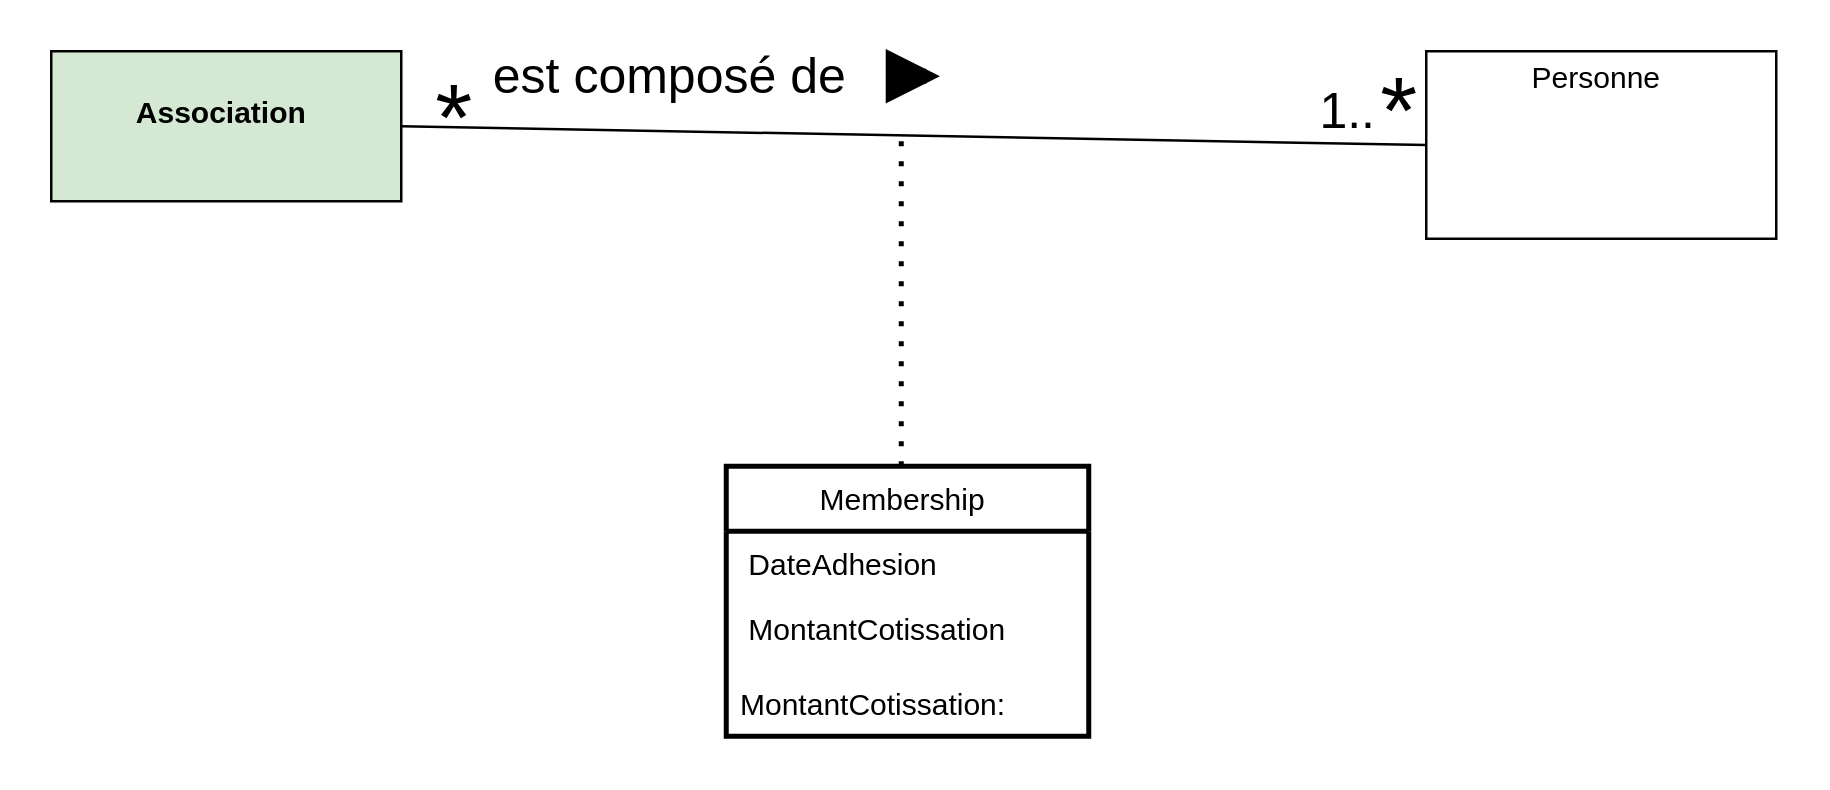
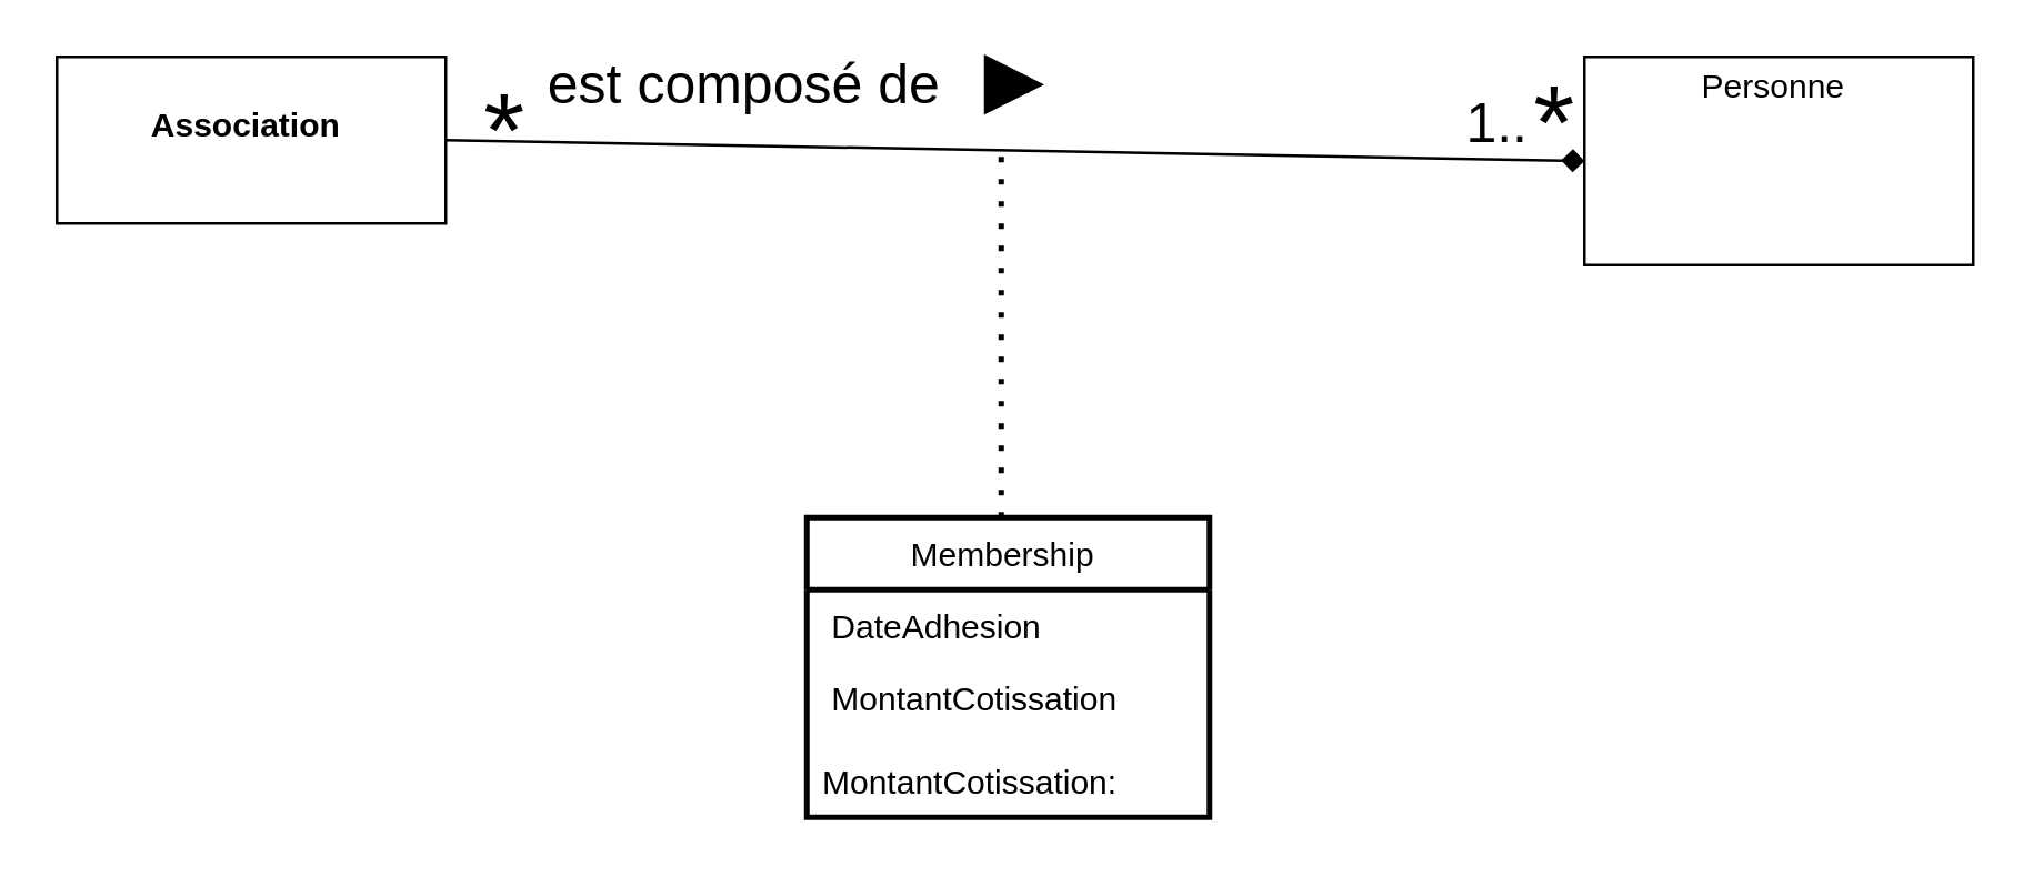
- <mxCell id="2" value="&lt;p style=&quot;margin: 0px ; margin-top: 4px ; text-align: center&quot;&gt;&lt;br&gt;&lt;b&gt;Association&amp;nbsp;&lt;/b&gt;&lt;/p&gt;" style="verticalAlign=top;align=left;overflow=fill;fontSize=12;fontFamily=Helvetica;html=1;fillColor=#d5e8d4;" vertex="1" parent="1"><mxGeometry x="20" y="20" width="140" height="60" as="geometry" /></mxCell>
+ <mxCell id="2" value="&lt;p style=&quot;margin: 0px ; margin-top: 4px ; text-align: center&quot;&gt;&lt;br&gt;&lt;b&gt;Association&amp;nbsp;&lt;/b&gt;&lt;/p&gt;" style="verticalAlign=top;align=left;overflow=fill;fontSize=12;fontFamily=Helvetica;html=1;" vertex="1" parent="1"><mxGeometry x="20" y="20" width="140" height="60" as="geometry" /></mxCell>
- <mxCell id="9" value="" style="endArrow=none;html=1;rounded=0;entryX=0;entryY=0.5;entryDx=0;entryDy=0;exitX=1;exitY=0.5;exitDx=0;exitDy=0;" edge="1" parent="1" source="2" target="3"><mxGeometry relative="1" as="geometry"><mxPoint x="159" y="44" as="sourcePoint" /><mxPoint x="450" y="49.5" as="targetPoint" /></mxGeometry></mxCell>
+ <mxCell id="9" value="" style="endArrow=diamond;html=1;rounded=0;entryX=0;entryY=0.5;entryDx=0;entryDy=0;exitX=1;exitY=0.5;exitDx=0;exitDy=0;" edge="1" parent="1" source="2" target="3"><mxGeometry relative="1" as="geometry"><mxPoint x="159" y="44" as="sourcePoint" /><mxPoint x="450" y="49.5" as="targetPoint" /></mxGeometry></mxCell>
